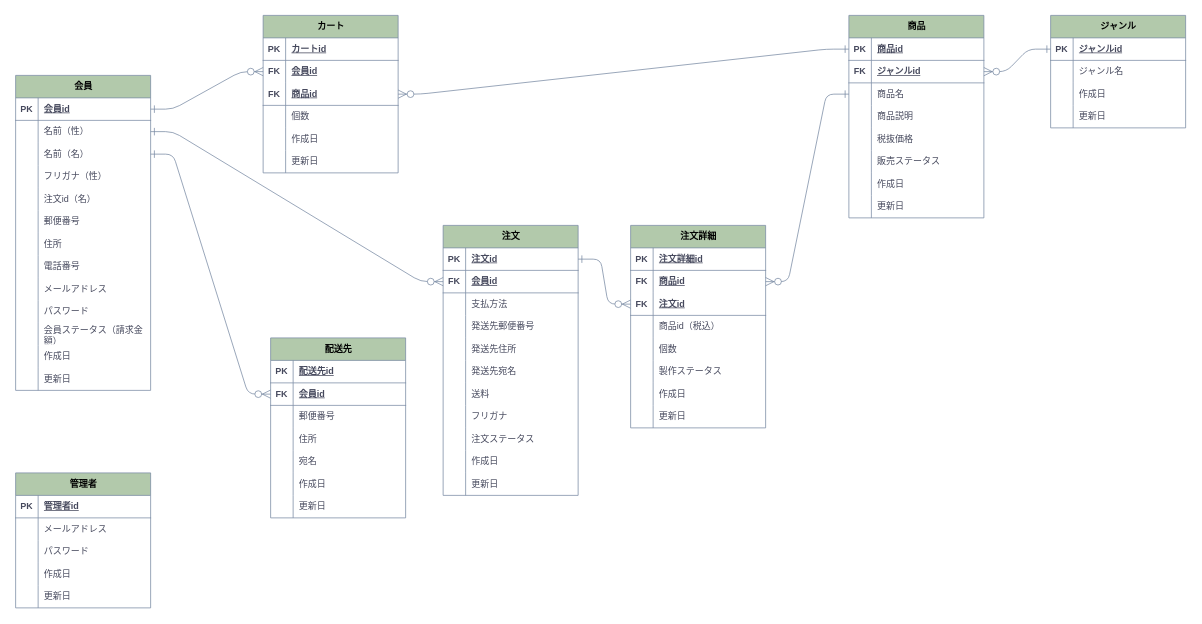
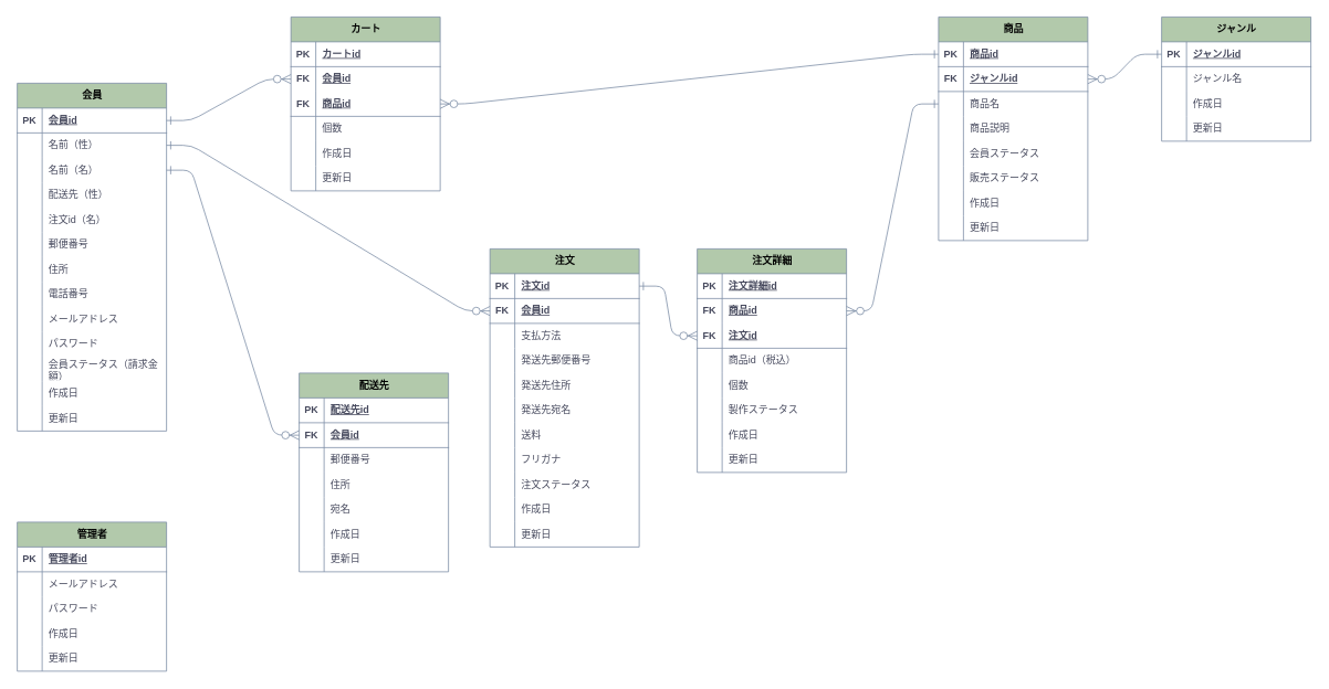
- <mxCell id="78" value="&lt;font&gt;税抜価格&lt;/font&gt;" style="shape=partialRectangle;connectable=0;fillColor=none;top=0;left=0;bottom=0;right=0;align=left;spacingLeft=6;overflow=hidden;whiteSpace=wrap;html=1;strokeColor=#788AA3;fontFamily=Helvetica;fontSize=12;fontColor=#46495D;startSize=23;labelBackgroundColor=none;" parent="76" vertex="1"><mxGeometry x="30" width="150" height="30" as="geometry"><mxRectangle width="150" height="30" as="alternateBounds" /></mxGeometry></mxCell>
+ <mxCell id="78" value="&lt;font&gt;会員ステータス&lt;/font&gt;" style="shape=partialRectangle;connectable=0;fillColor=none;top=0;left=0;bottom=0;right=0;align=left;spacingLeft=6;overflow=hidden;whiteSpace=wrap;html=1;strokeColor=#788AA3;fontFamily=Helvetica;fontSize=12;fontColor=#46495D;startSize=23;labelBackgroundColor=none;" parent="76" vertex="1"><mxGeometry x="30" width="150" height="30" as="geometry"><mxRectangle width="150" height="30" as="alternateBounds" /></mxGeometry></mxCell>
- <mxCell id="30" value="フリガナ（性）" style="shape=partialRectangle;connectable=0;fillColor=none;top=0;left=0;bottom=0;right=0;align=left;spacingLeft=6;overflow=hidden;whiteSpace=wrap;html=1;strokeColor=#788AA3;fontFamily=Helvetica;fontSize=12;fontColor=#46495D;startSize=23;labelBackgroundColor=none;" parent="28" vertex="1"><mxGeometry x="30" width="150" height="30" as="geometry"><mxRectangle width="150" height="30" as="alternateBounds" /></mxGeometry></mxCell>
+ <mxCell id="30" value="配送先（性）" style="shape=partialRectangle;connectable=0;fillColor=none;top=0;left=0;bottom=0;right=0;align=left;spacingLeft=6;overflow=hidden;whiteSpace=wrap;html=1;strokeColor=#788AA3;fontFamily=Helvetica;fontSize=12;fontColor=#46495D;startSize=23;labelBackgroundColor=none;" parent="28" vertex="1"><mxGeometry x="30" width="150" height="30" as="geometry"><mxRectangle width="150" height="30" as="alternateBounds" /></mxGeometry></mxCell>
